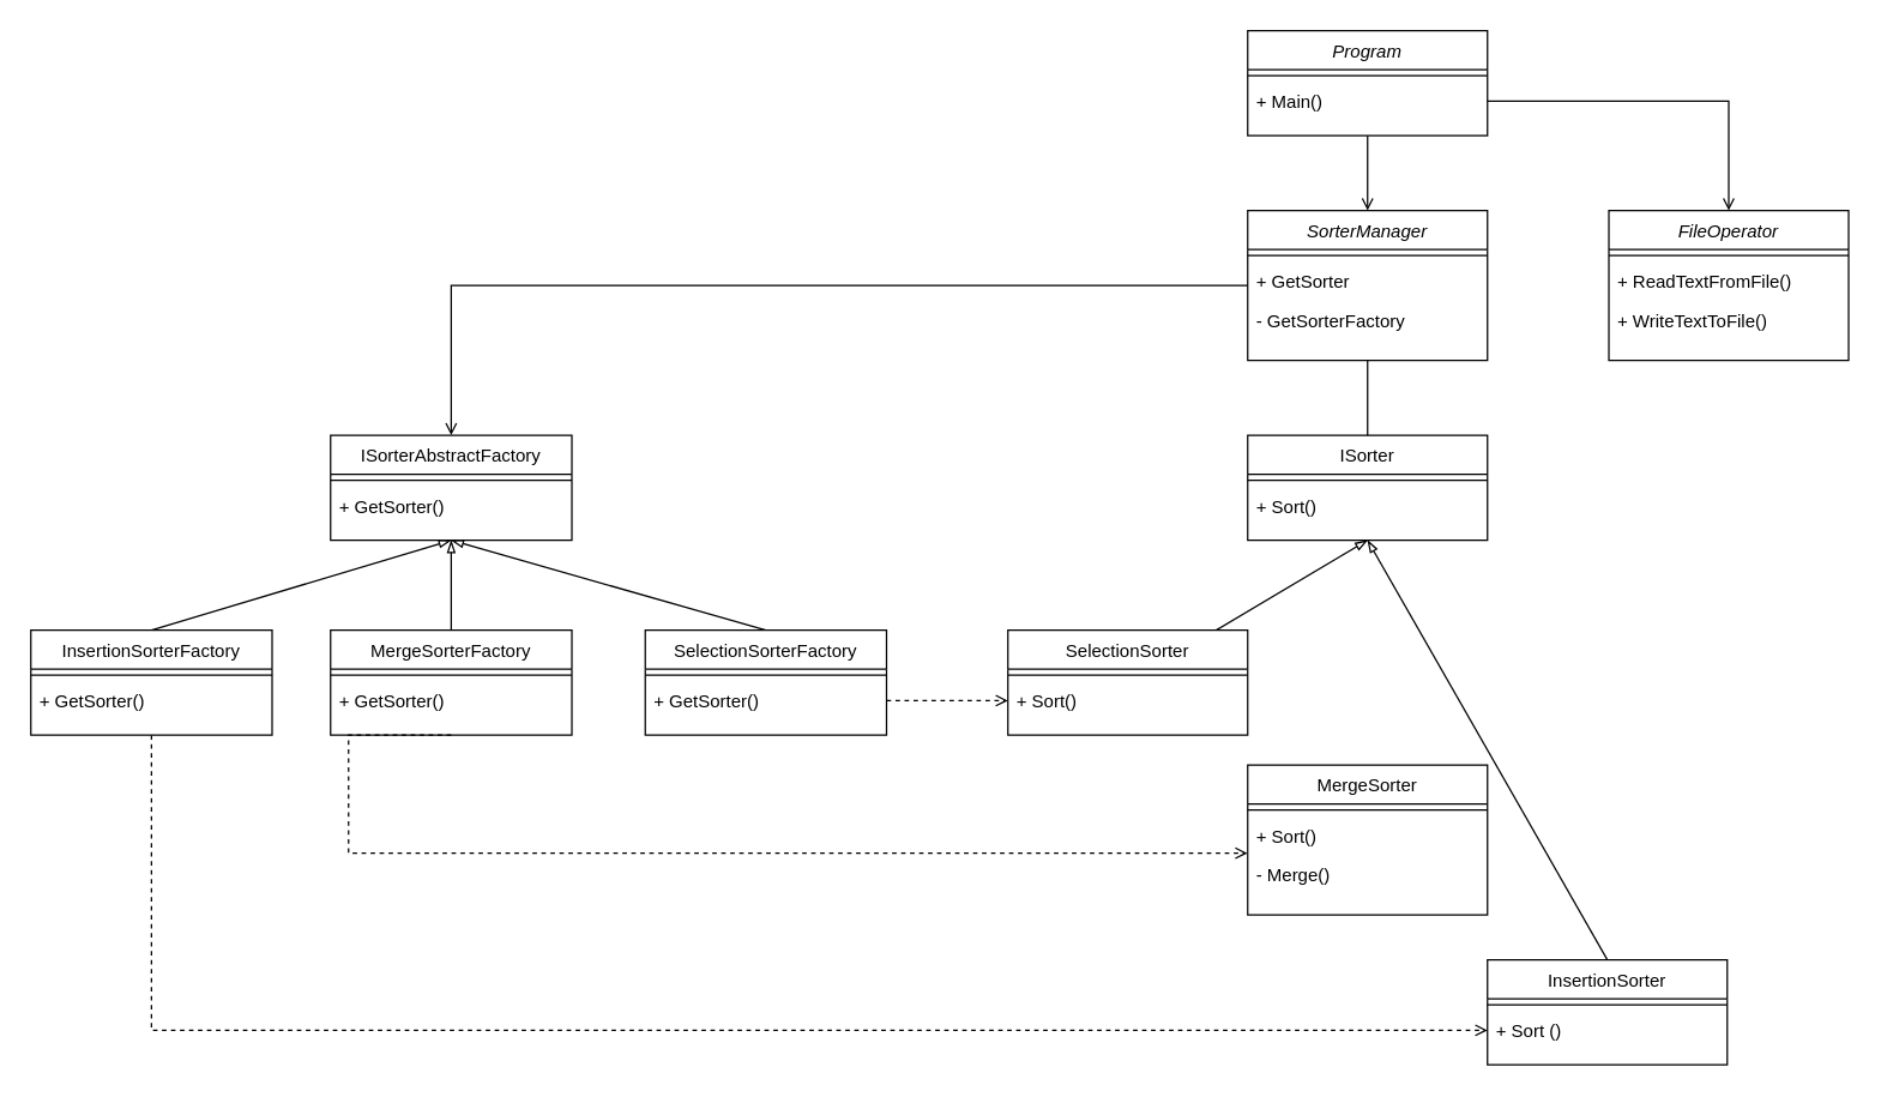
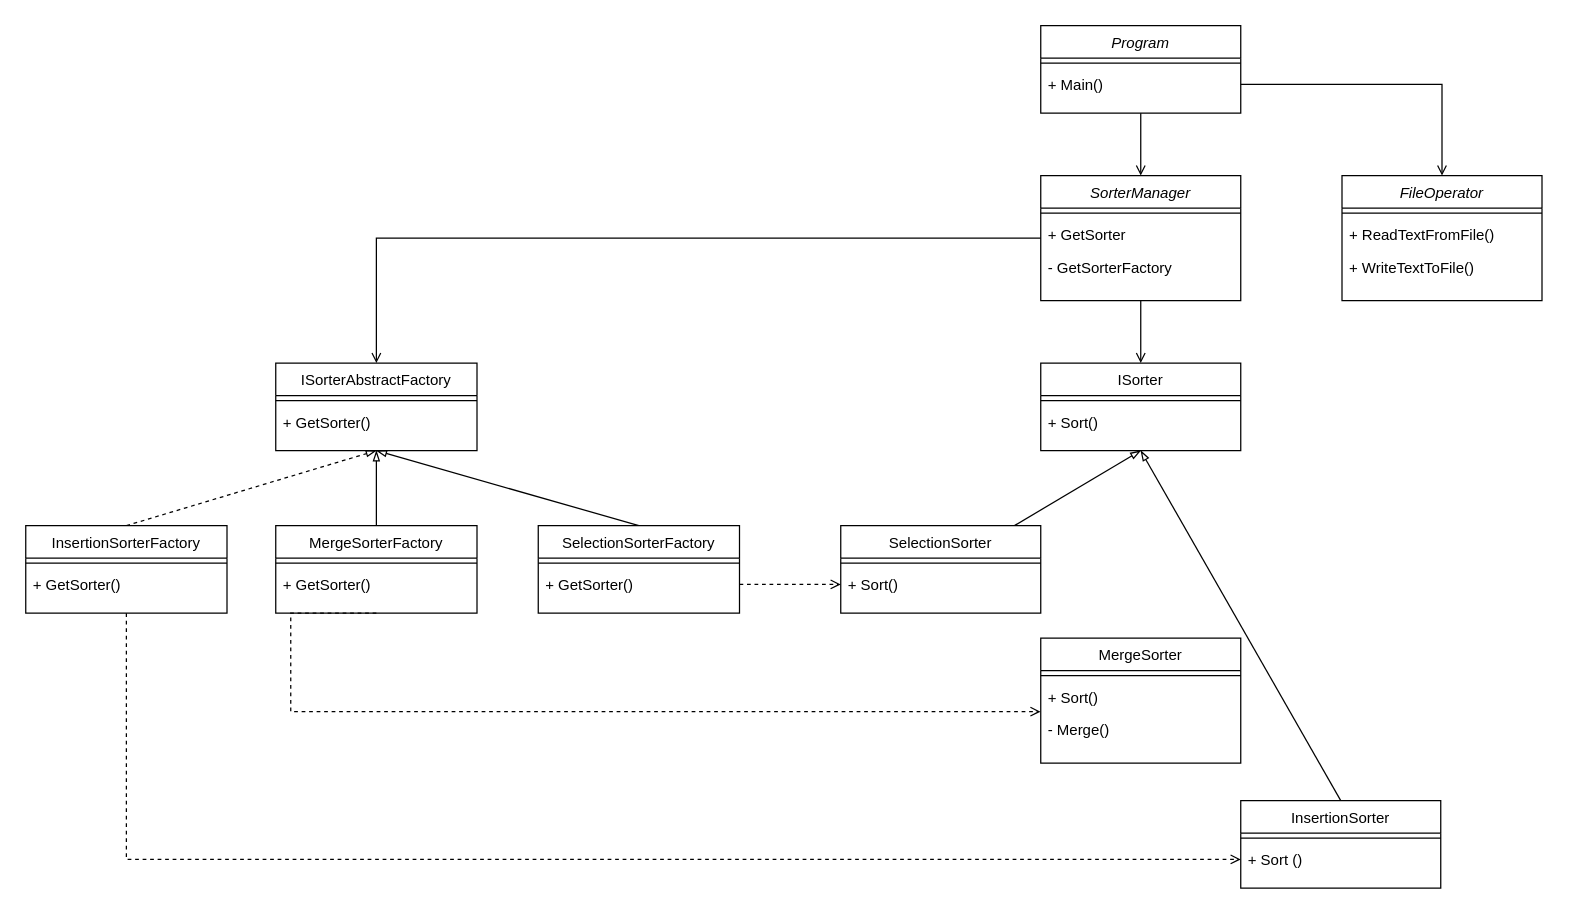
- <mxCell id="35" style="edgeStyle=orthogonalEdgeStyle;rounded=0;orthogonalLoop=1;jettySize=auto;html=1;entryX=0.5;entryY=0;entryDx=0;entryDy=0;endArrow=none;endFill=0;" edge="1" parent="1" source="37" target="32"><mxGeometry relative="1" as="geometry" /></mxCell>
+ <mxCell id="35" style="edgeStyle=orthogonalEdgeStyle;rounded=0;orthogonalLoop=1;jettySize=auto;html=1;entryX=0.5;entryY=0;entryDx=0;entryDy=0;endArrow=open;endFill=0;" edge="1" parent="1" source="37" target="32"><mxGeometry relative="1" as="geometry" /></mxCell>
- <mxCell id="2" style="rounded=0;orthogonalLoop=1;jettySize=auto;html=1;entryX=0.5;entryY=1;entryDx=0;entryDy=0;endArrow=blockThin;endFill=0;exitX=0.5;exitY=0;exitDx=0;exitDy=0;" edge="1" parent="1" source="9" target="16"><mxGeometry relative="1" as="geometry"><mxPoint x="194" y="405" as="sourcePoint" /></mxGeometry></mxCell>
+ <mxCell id="2" style="rounded=0;orthogonalLoop=1;jettySize=auto;html=1;entryX=0.5;entryY=1;entryDx=0;entryDy=0;endArrow=blockThin;endFill=0;exitX=0.5;exitY=0;exitDx=0;exitDy=0;dashed=1;" edge="1" parent="1" source="9" target="16"><mxGeometry relative="1" as="geometry"><mxPoint x="194" y="405" as="sourcePoint" /></mxGeometry></mxCell>
